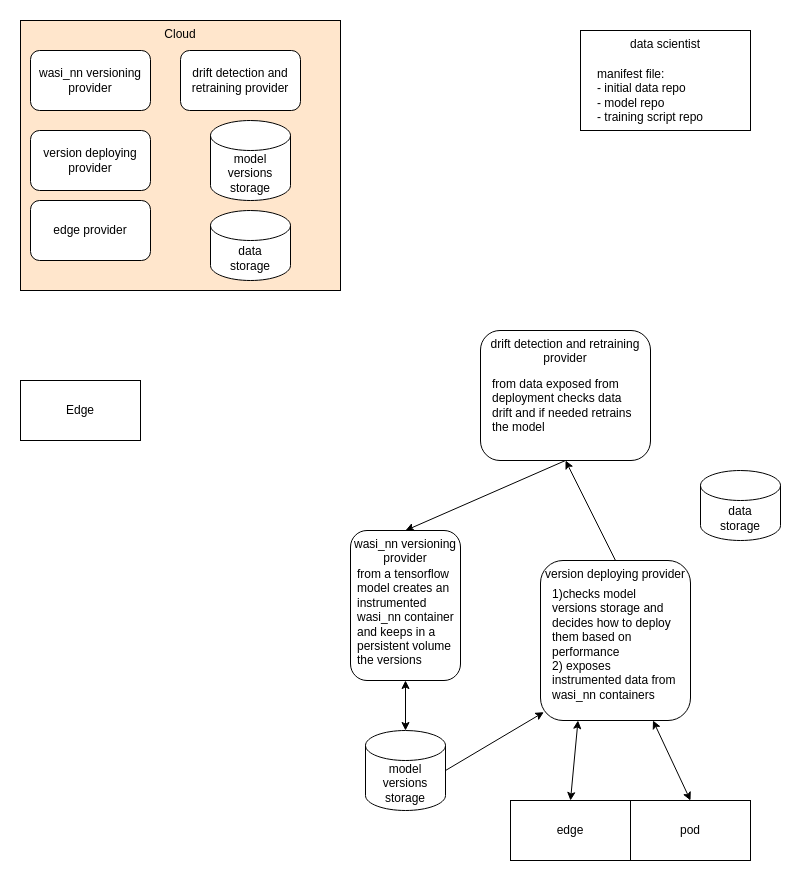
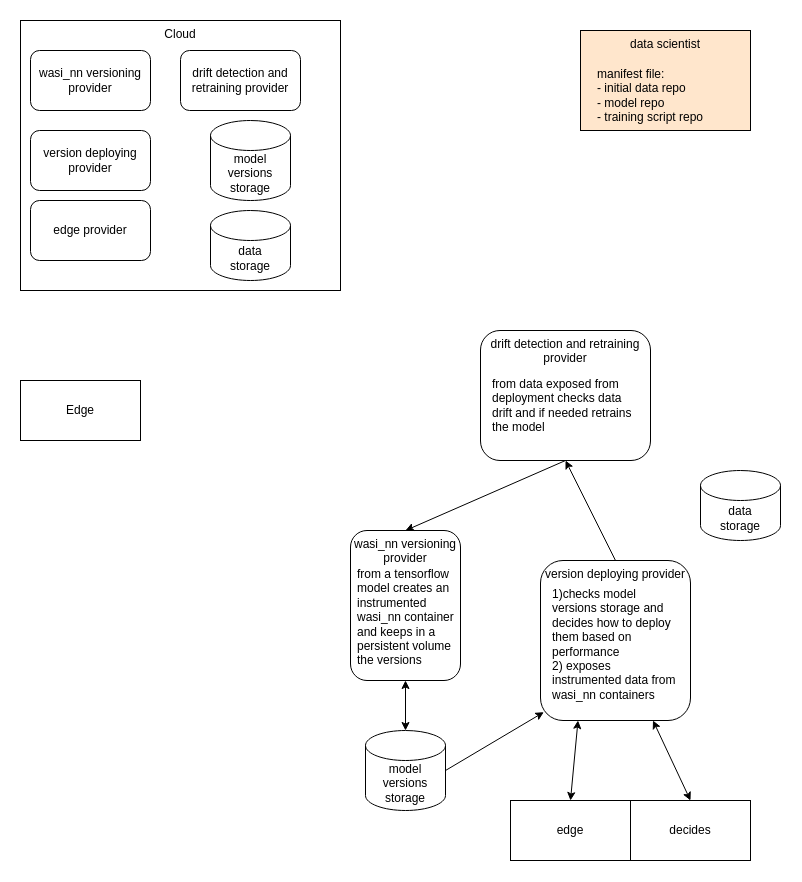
- <mxCell id="3" value="data scientist" style="rounded=0;whiteSpace=wrap;html=1;verticalAlign=top;" vertex="1" parent="1"><mxGeometry x="580" y="30" width="170" height="100" as="geometry" /></mxCell>
+ <mxCell id="3" value="data scientist" style="rounded=0;whiteSpace=wrap;html=1;verticalAlign=top;fillColor=#ffe6cc;" vertex="1" parent="1"><mxGeometry x="580" y="30" width="170" height="100" as="geometry" /></mxCell>
- <mxCell id="2" value="Cloud" style="rounded=0;whiteSpace=wrap;html=1;verticalAlign=top;fillColor=#ffe6cc;" vertex="1" parent="1"><mxGeometry x="20" y="20" width="320" height="270" as="geometry" /></mxCell>
+ <mxCell id="2" value="Cloud" style="rounded=0;whiteSpace=wrap;html=1;verticalAlign=top;" vertex="1" parent="1"><mxGeometry x="20" y="20" width="320" height="270" as="geometry" /></mxCell>
- <mxCell id="24" value="pod" style="rounded=0;whiteSpace=wrap;html=1;" vertex="1" parent="1"><mxGeometry x="630" y="800" width="120" height="60" as="geometry" /></mxCell>
+ <mxCell id="24" value="decides" style="rounded=0;whiteSpace=wrap;html=1;" vertex="1" parent="1"><mxGeometry x="630" y="800" width="120" height="60" as="geometry" /></mxCell>
